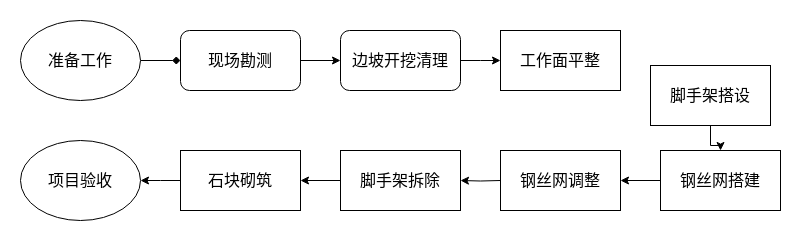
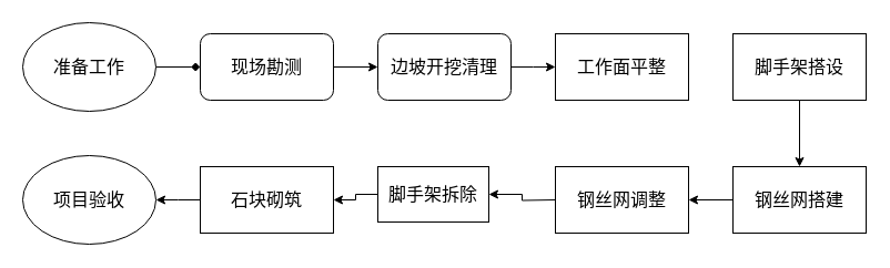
- <mxCell id="10" value="&lt;span style=&quot;font-size: 16px;&quot;&gt;脚手架搭设&lt;/span&gt;" style="rounded=0;whiteSpace=wrap;html=1;" parent="1" vertex="1"><mxGeometry x="650" y="65" width="120" height="60" as="geometry" /></mxCell>
+ <mxCell id="10" value="&lt;span style=&quot;font-size: 16px;&quot;&gt;脚手架搭设&lt;/span&gt;" style="rounded=0;whiteSpace=wrap;html=1;" parent="1" vertex="1"><mxGeometry x="660" y="30" width="120" height="60" as="geometry" /></mxCell>
- <mxCell id="14" value="&lt;font style=&quot;font-size: 16px;&quot;&gt;脚手架拆除&lt;/font&gt;" style="rounded=0;whiteSpace=wrap;html=1;" parent="1" vertex="1"><mxGeometry x="340" y="150" width="120" height="60" as="geometry" /></mxCell>
+ <mxCell id="14" value="&lt;font style=&quot;font-size: 16px;&quot;&gt;脚手架拆除&lt;/font&gt;" style="rounded=0;whiteSpace=wrap;html=1;" parent="1" vertex="1"><mxGeometry x="340" y="150" width="100" height="50" as="geometry" /></mxCell>
